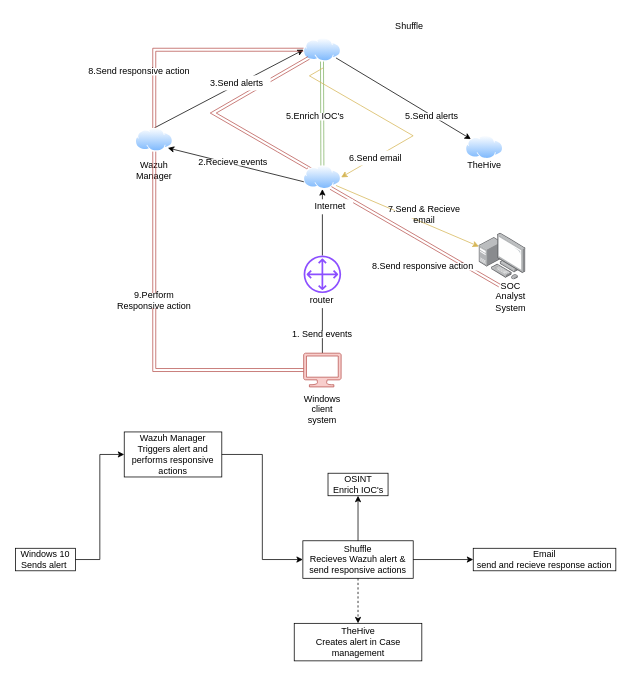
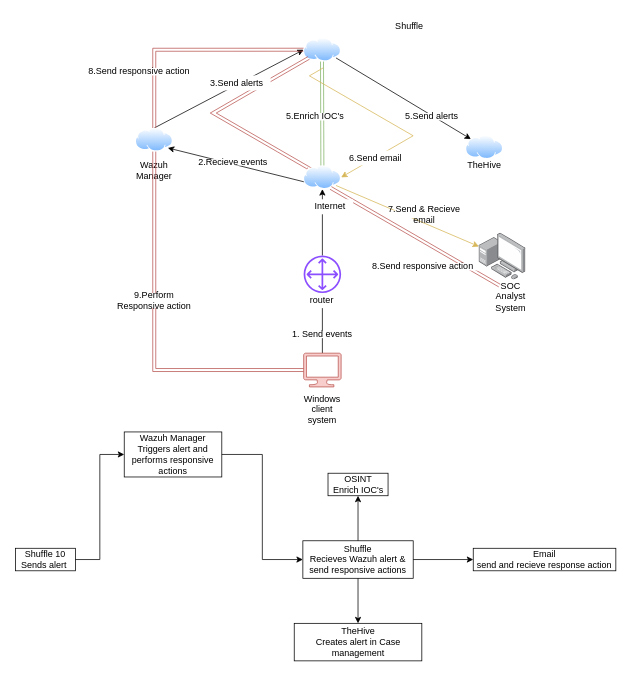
- <mxCell id="40" value="Windows 10&lt;div&gt;Sends alert&amp;nbsp;&lt;/div&gt;" style="text;strokeColor=default;align=center;fillColor=none;html=1;verticalAlign=middle;whiteSpace=wrap;rounded=0;" vertex="1" parent="1"><mxGeometry x="20" y="730" width="80" height="30" as="geometry" /></mxCell>
+ <mxCell id="40" value="Shuffle 10&lt;div&gt;Sends alert&amp;nbsp;&lt;/div&gt;" style="text;strokeColor=default;align=center;fillColor=none;html=1;verticalAlign=middle;whiteSpace=wrap;rounded=0;" vertex="1" parent="1"><mxGeometry x="20" y="730" width="80" height="30" as="geometry" /></mxCell>
- <mxCell id="45" style="edgeStyle=orthogonalEdgeStyle;rounded=0;orthogonalLoop=1;jettySize=auto;html=1;exitX=0.5;exitY=1;exitDx=0;exitDy=0;entryX=0.5;entryY=0;entryDx=0;entryDy=0;dashed=1;" edge="1" parent="1" source="46" target="49"><mxGeometry relative="1" as="geometry" /></mxCell>
+ <mxCell id="45" style="edgeStyle=orthogonalEdgeStyle;rounded=0;orthogonalLoop=1;jettySize=auto;html=1;exitX=0.5;exitY=1;exitDx=0;exitDy=0;entryX=0.5;entryY=0;entryDx=0;entryDy=0;" edge="1" parent="1" source="46" target="49"><mxGeometry relative="1" as="geometry" /></mxCell>
